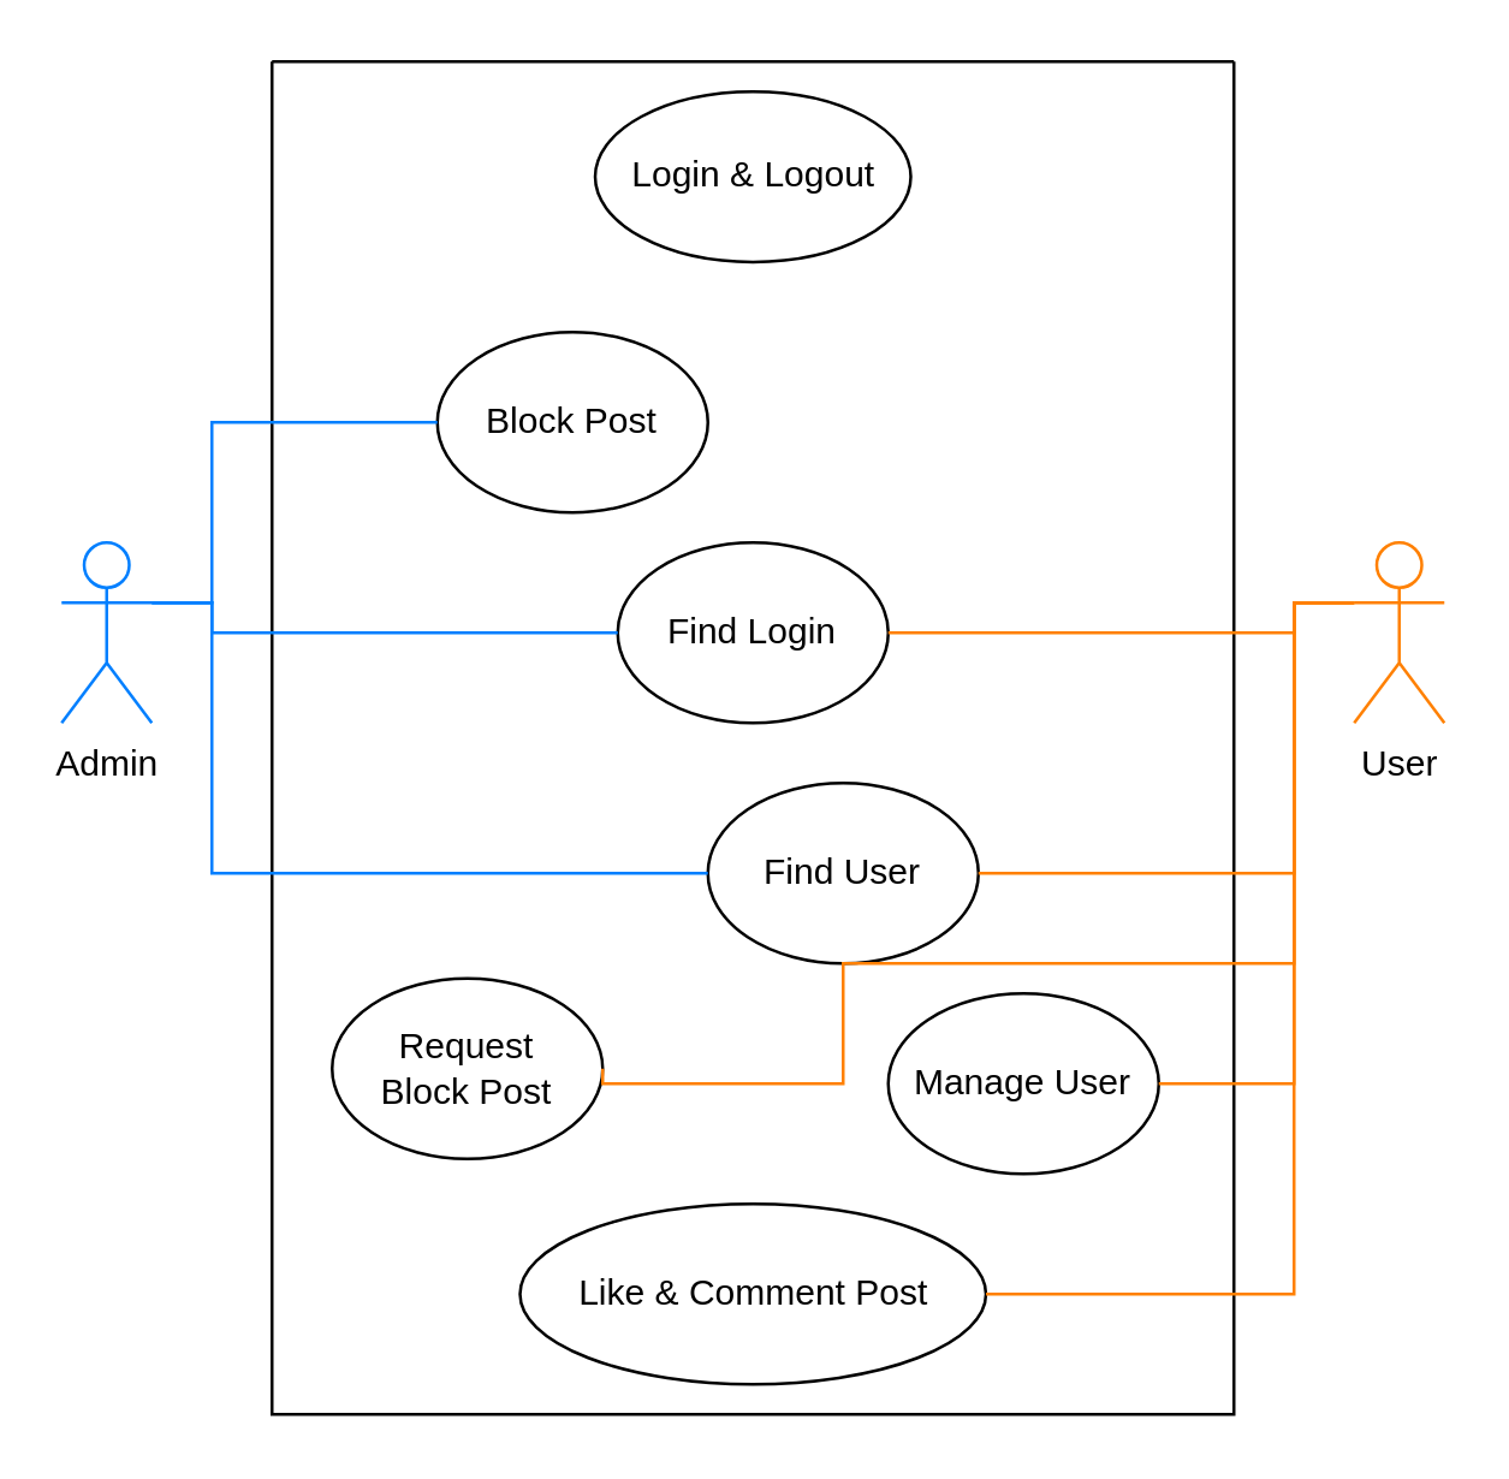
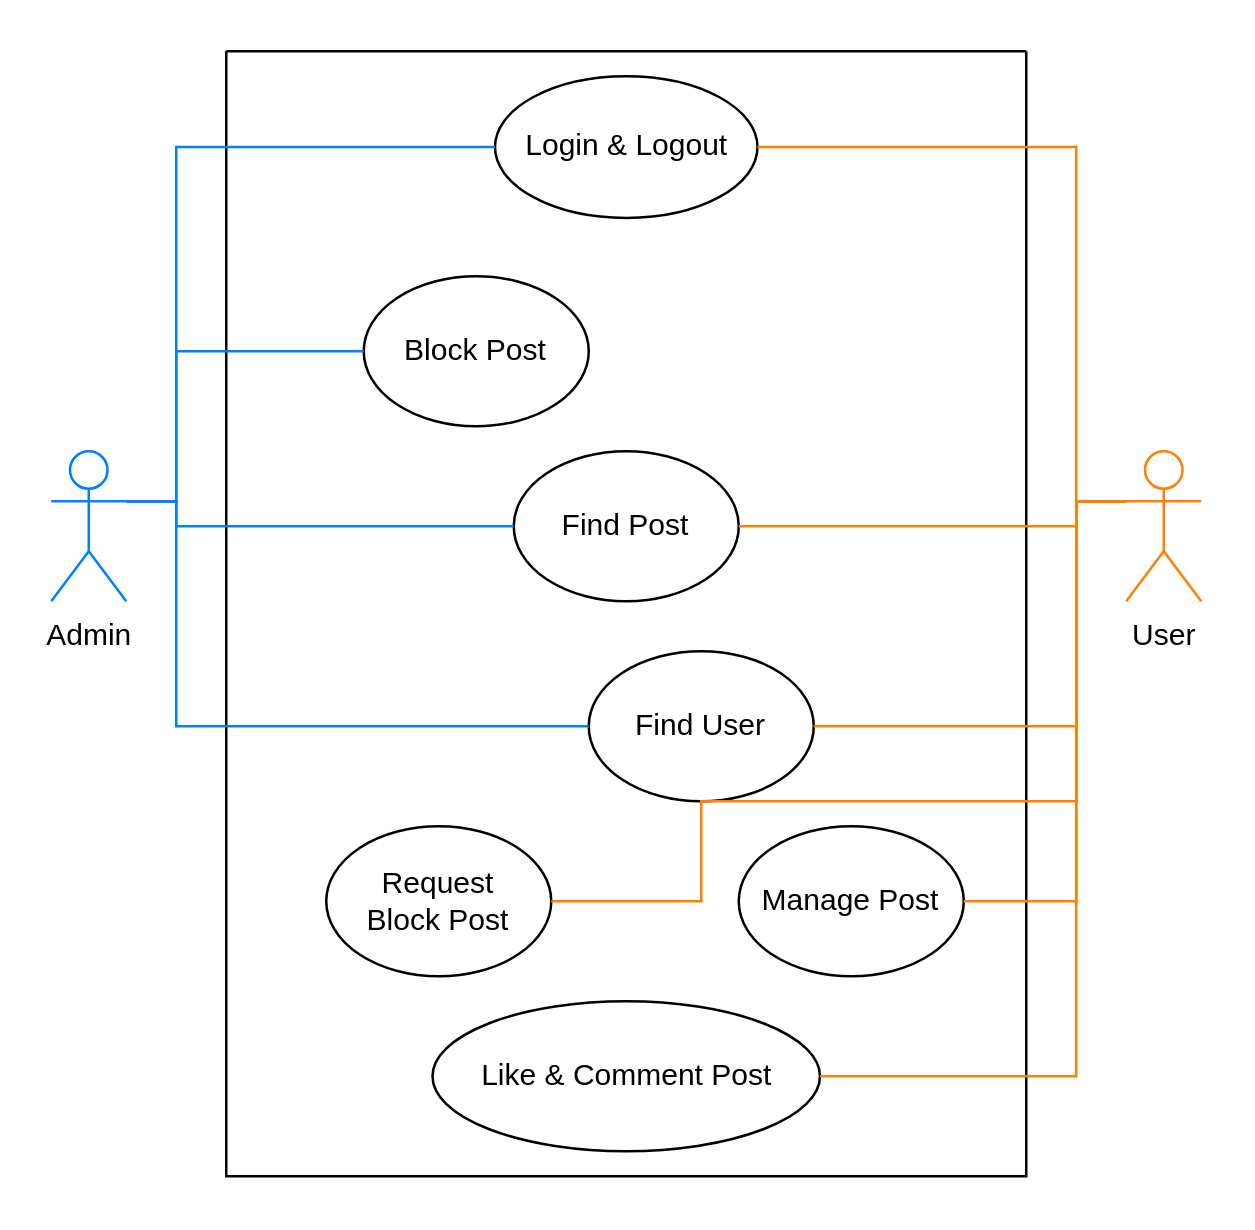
+ <mxCell id="10" style="rounded=0;orthogonalLoop=1;jettySize=auto;html=1;exitX=1;exitY=0.333;exitDx=0;exitDy=0;exitPerimeter=0;entryX=0;entryY=0.5;entryDx=0;entryDy=0;endArrow=none;endFill=0;strokeColor=#007FFF;edgeStyle=elbowEdgeStyle;" parent="1" source="12" target="3" edge="1"><mxGeometry relative="1" as="geometry"><Array as="points"><mxPoint x="70" y="130" /></Array></mxGeometry></mxCell>
+ <mxCell id="13" style="edgeStyle=elbowEdgeStyle;rounded=0;orthogonalLoop=1;jettySize=auto;html=1;exitX=0;exitY=0.333;exitDx=0;exitDy=0;exitPerimeter=0;entryX=1;entryY=0.5;entryDx=0;entryDy=0;endArrow=none;endFill=0;strokeColor=#FF8000;" parent="1" source="16" target="3" edge="1"><mxGeometry relative="1" as="geometry"><Array as="points"><mxPoint x="430" y="130" /></Array></mxGeometry></mxCell>
- <mxCell id="6" value="Find Login" style="ellipse;whiteSpace=wrap;html=1;fillColor=none;" parent="2" vertex="1"><mxGeometry x="115" y="160" width="90" height="60" as="geometry" /></mxCell>
+ <mxCell id="6" value="Find Post" style="ellipse;whiteSpace=wrap;html=1;fillColor=none;" parent="2" vertex="1"><mxGeometry x="115" y="160" width="90" height="60" as="geometry" /></mxCell>
- <mxCell id="9" value="Request&lt;br&gt;Block Post" style="ellipse;whiteSpace=wrap;html=1;fillColor=none;" vertex="1" parent="2"><mxGeometry x="20" y="305" width="90" height="60" as="geometry" /></mxCell>
+ <mxCell id="9" value="Request&lt;br&gt;Block Post" style="ellipse;whiteSpace=wrap;html=1;fillColor=none;" vertex="1" parent="2"><mxGeometry x="40" y="310" width="90" height="60" as="geometry" /></mxCell>
- <mxCell id="5" value="Manage User" style="ellipse;whiteSpace=wrap;html=1;fillColor=none;" parent="2" vertex="1"><mxGeometry x="205" y="310" width="90" height="60" as="geometry" /></mxCell>
+ <mxCell id="5" value="Manage Post" style="ellipse;whiteSpace=wrap;html=1;fillColor=none;" parent="2" vertex="1"><mxGeometry x="205" y="310" width="90" height="60" as="geometry" /></mxCell>
